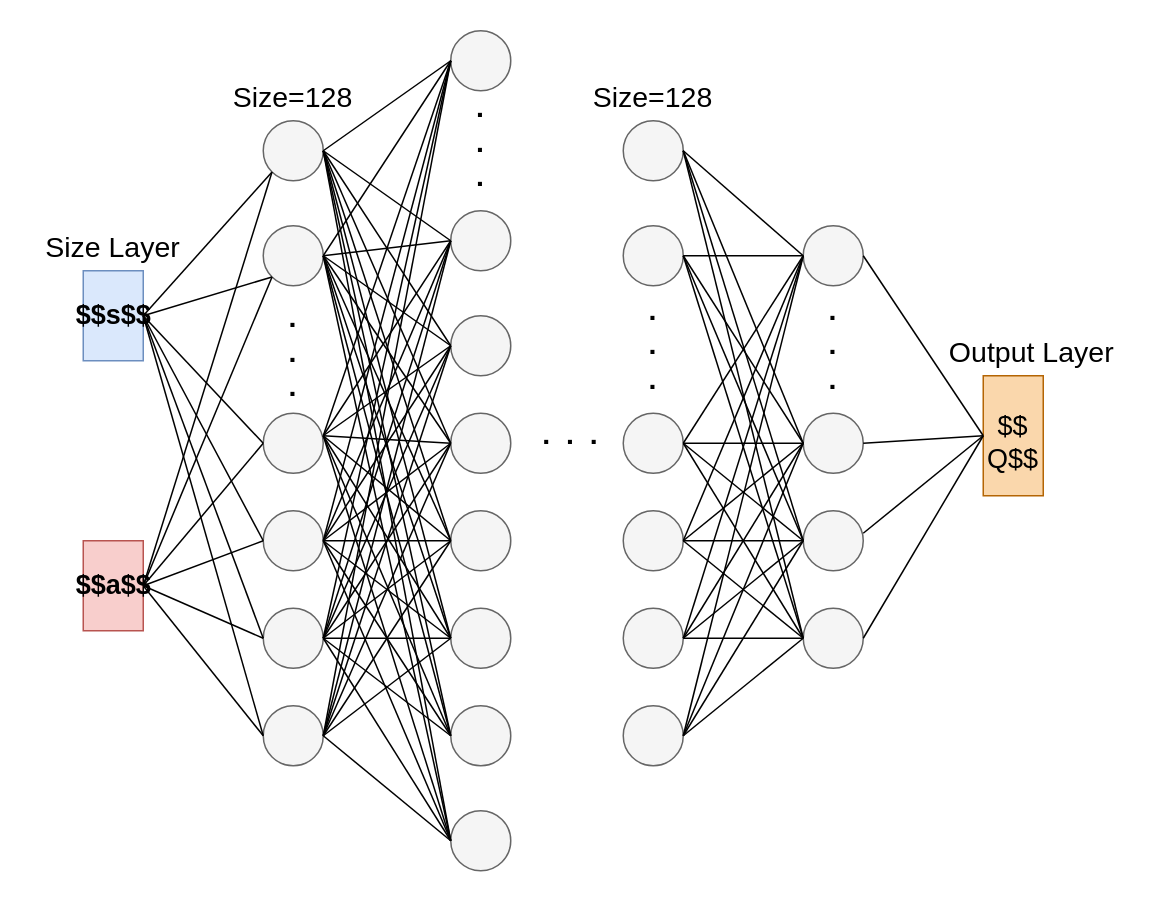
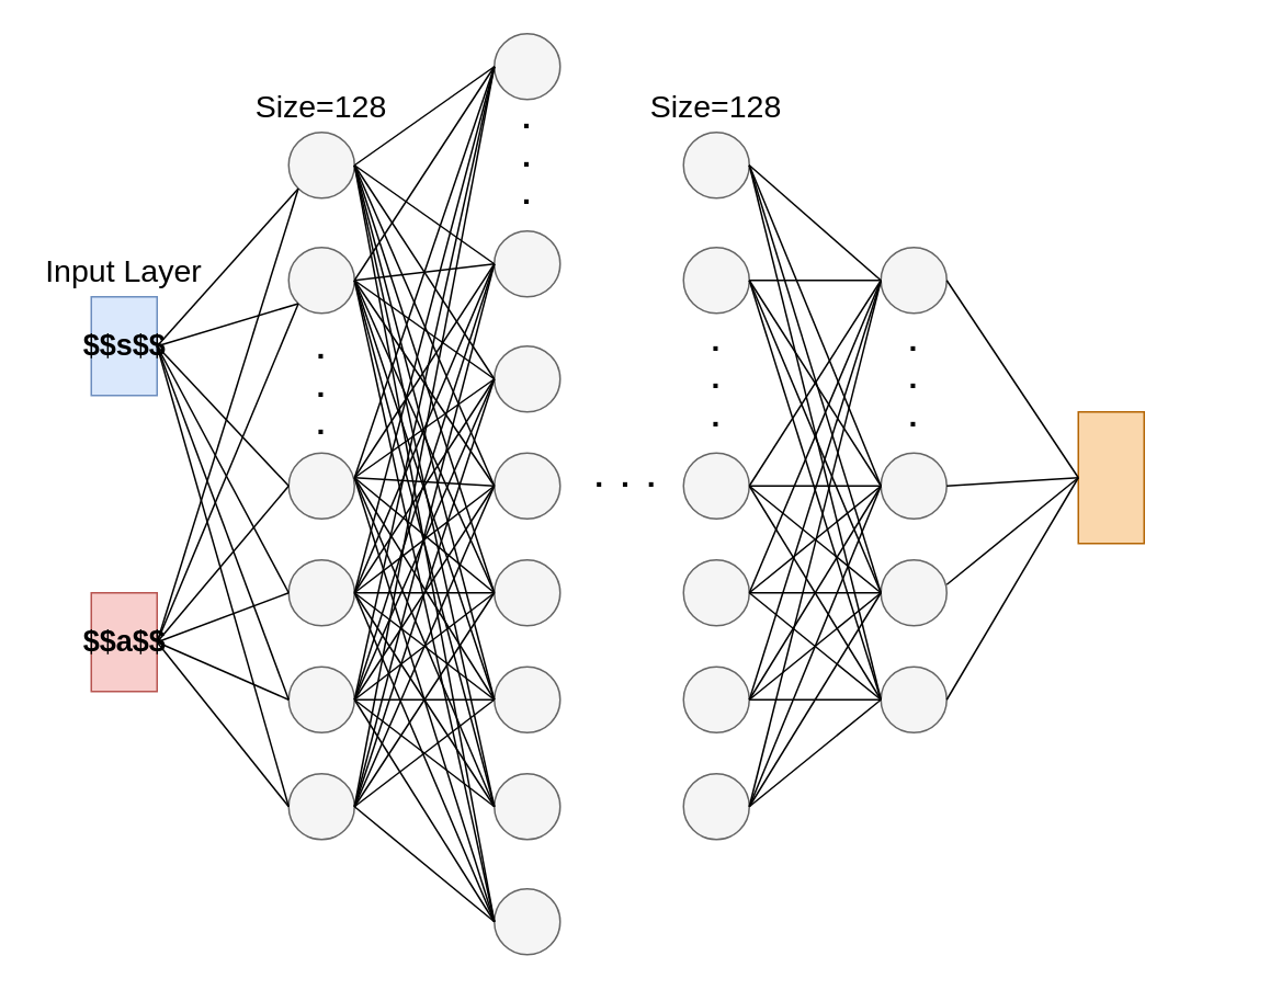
- <mxCell id="23" value="Size Layer" style="text;html=1;strokeColor=none;fillColor=none;align=center;verticalAlign=middle;whiteSpace=wrap;rounded=0;fontSize=19;" parent="1" vertex="1"><mxGeometry x="20" y="150" width="110" height="30" as="geometry" /></mxCell>
+ <mxCell id="23" value="Input Layer" style="text;html=1;strokeColor=none;fillColor=none;align=center;verticalAlign=middle;whiteSpace=wrap;rounded=0;fontSize=19;" parent="1" vertex="1"><mxGeometry x="20" y="150" width="110" height="30" as="geometry" /></mxCell>
- <mxCell id="106" value="Output Layer" style="text;html=1;strokeColor=none;fillColor=none;align=center;verticalAlign=middle;whiteSpace=wrap;rounded=0;fontSize=19;" parent="1" vertex="1"><mxGeometry x="625" y="220" width="125" height="30" as="geometry" /></mxCell>
- <mxCell id="111" value="&lt;font style=&quot;font-size: 18px&quot;&gt;$$ Q$$&lt;/font&gt;" style="text;html=1;strokeColor=none;fillColor=none;align=center;verticalAlign=middle;whiteSpace=wrap;rounded=0;" parent="1" vertex="1"><mxGeometry x="655" y="280" width="40" height="30" as="geometry" /></mxCell>
